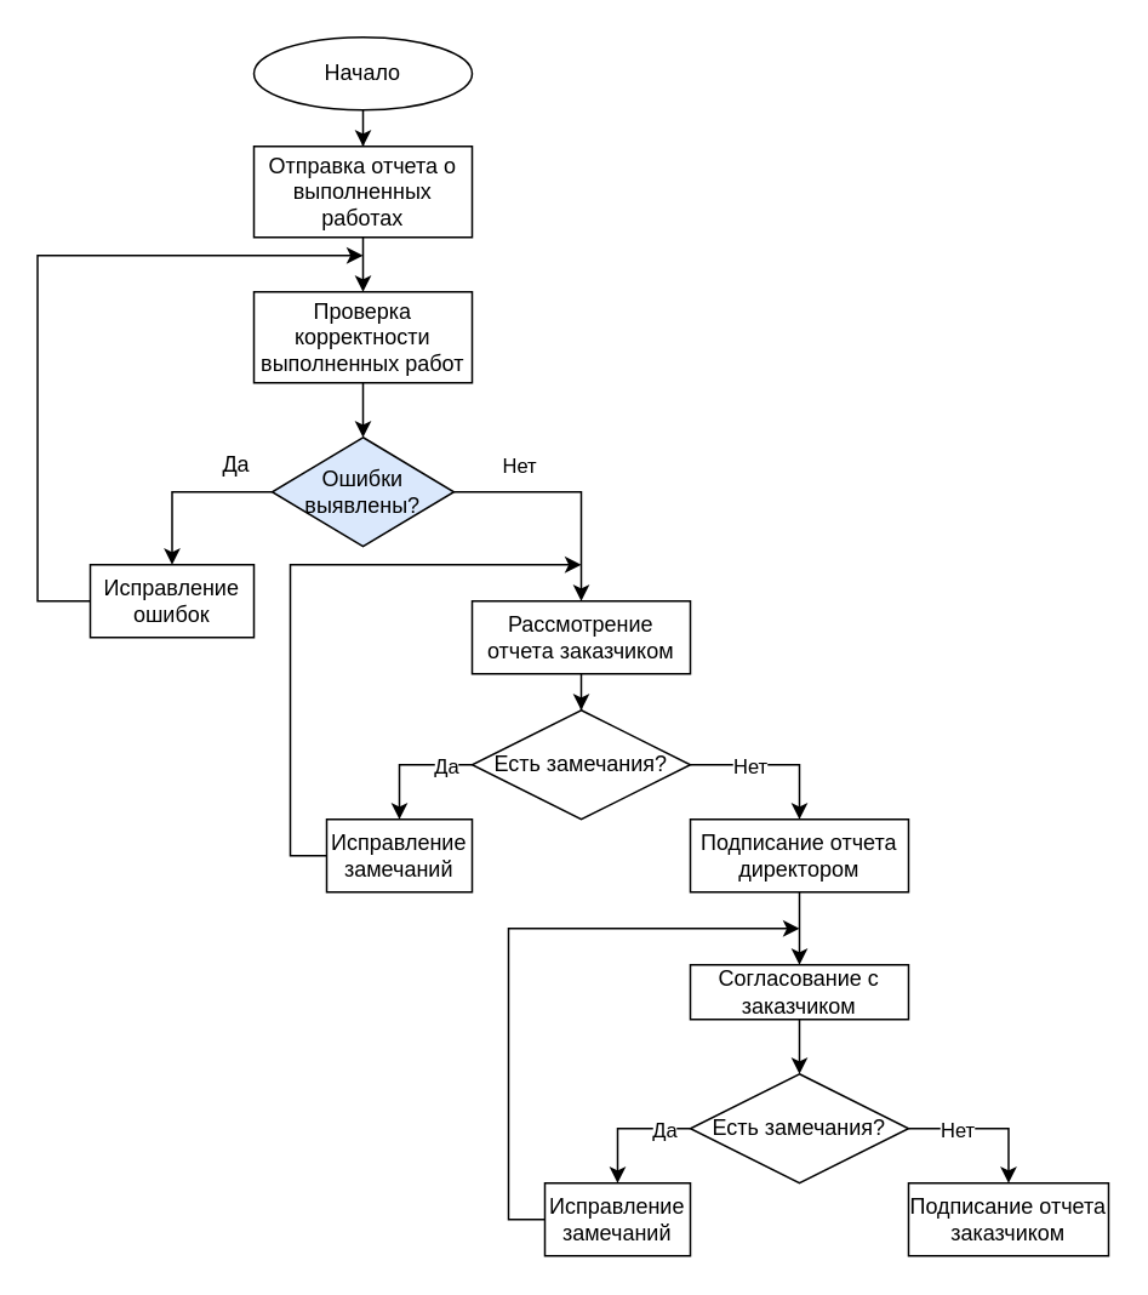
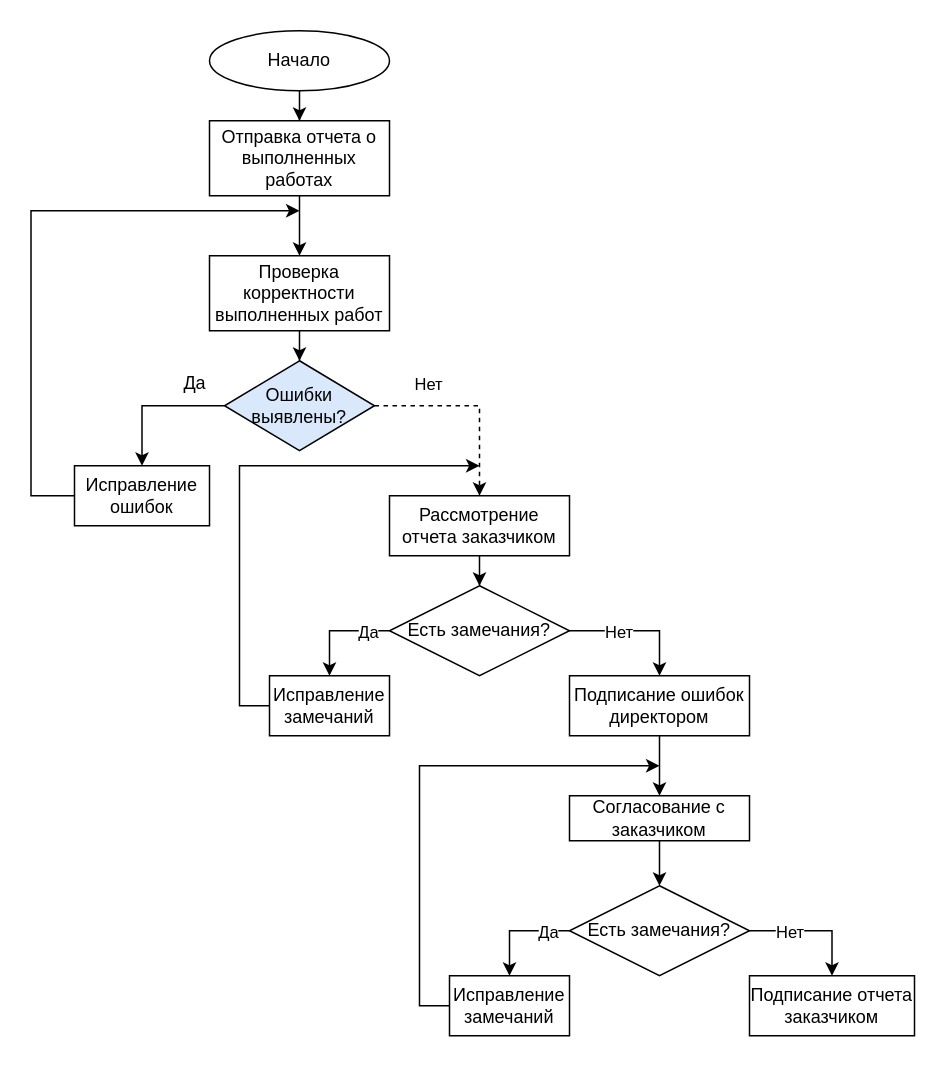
- <mxCell id="7" value="Проверка корректности выполненных работ" style="rounded=0;whiteSpace=wrap;html=1;" vertex="1" parent="1"><mxGeometry x="139" y="160" width="120" height="50" as="geometry" /></mxCell>
+ <mxCell id="7" value="Проверка корректности выполненных работ" style="rounded=0;whiteSpace=wrap;html=1;" vertex="1" parent="1"><mxGeometry x="139" y="170" width="120" height="50" as="geometry" /></mxCell>
- <mxCell id="9" style="edgeStyle=orthogonalEdgeStyle;rounded=0;orthogonalLoop=1;jettySize=auto;html=1;entryX=0.5;entryY=0;entryDx=0;entryDy=0;" edge="1" parent="1" source="11" target="16"><mxGeometry relative="1" as="geometry" /></mxCell>
+ <mxCell id="9" style="edgeStyle=orthogonalEdgeStyle;rounded=0;orthogonalLoop=1;jettySize=auto;html=1;entryX=0.5;entryY=0;entryDx=0;entryDy=0;dashed=1;" edge="1" parent="1" source="11" target="16"><mxGeometry relative="1" as="geometry" /></mxCell>
- <mxCell id="25" value="Подписание отчета директором" style="rounded=0;whiteSpace=wrap;html=1;" vertex="1" parent="1"><mxGeometry x="379" y="450" width="120" height="40" as="geometry" /></mxCell>
+ <mxCell id="25" value="Подписание ошибок директором" style="rounded=0;whiteSpace=wrap;html=1;" vertex="1" parent="1"><mxGeometry x="379" y="450" width="120" height="40" as="geometry" /></mxCell>
